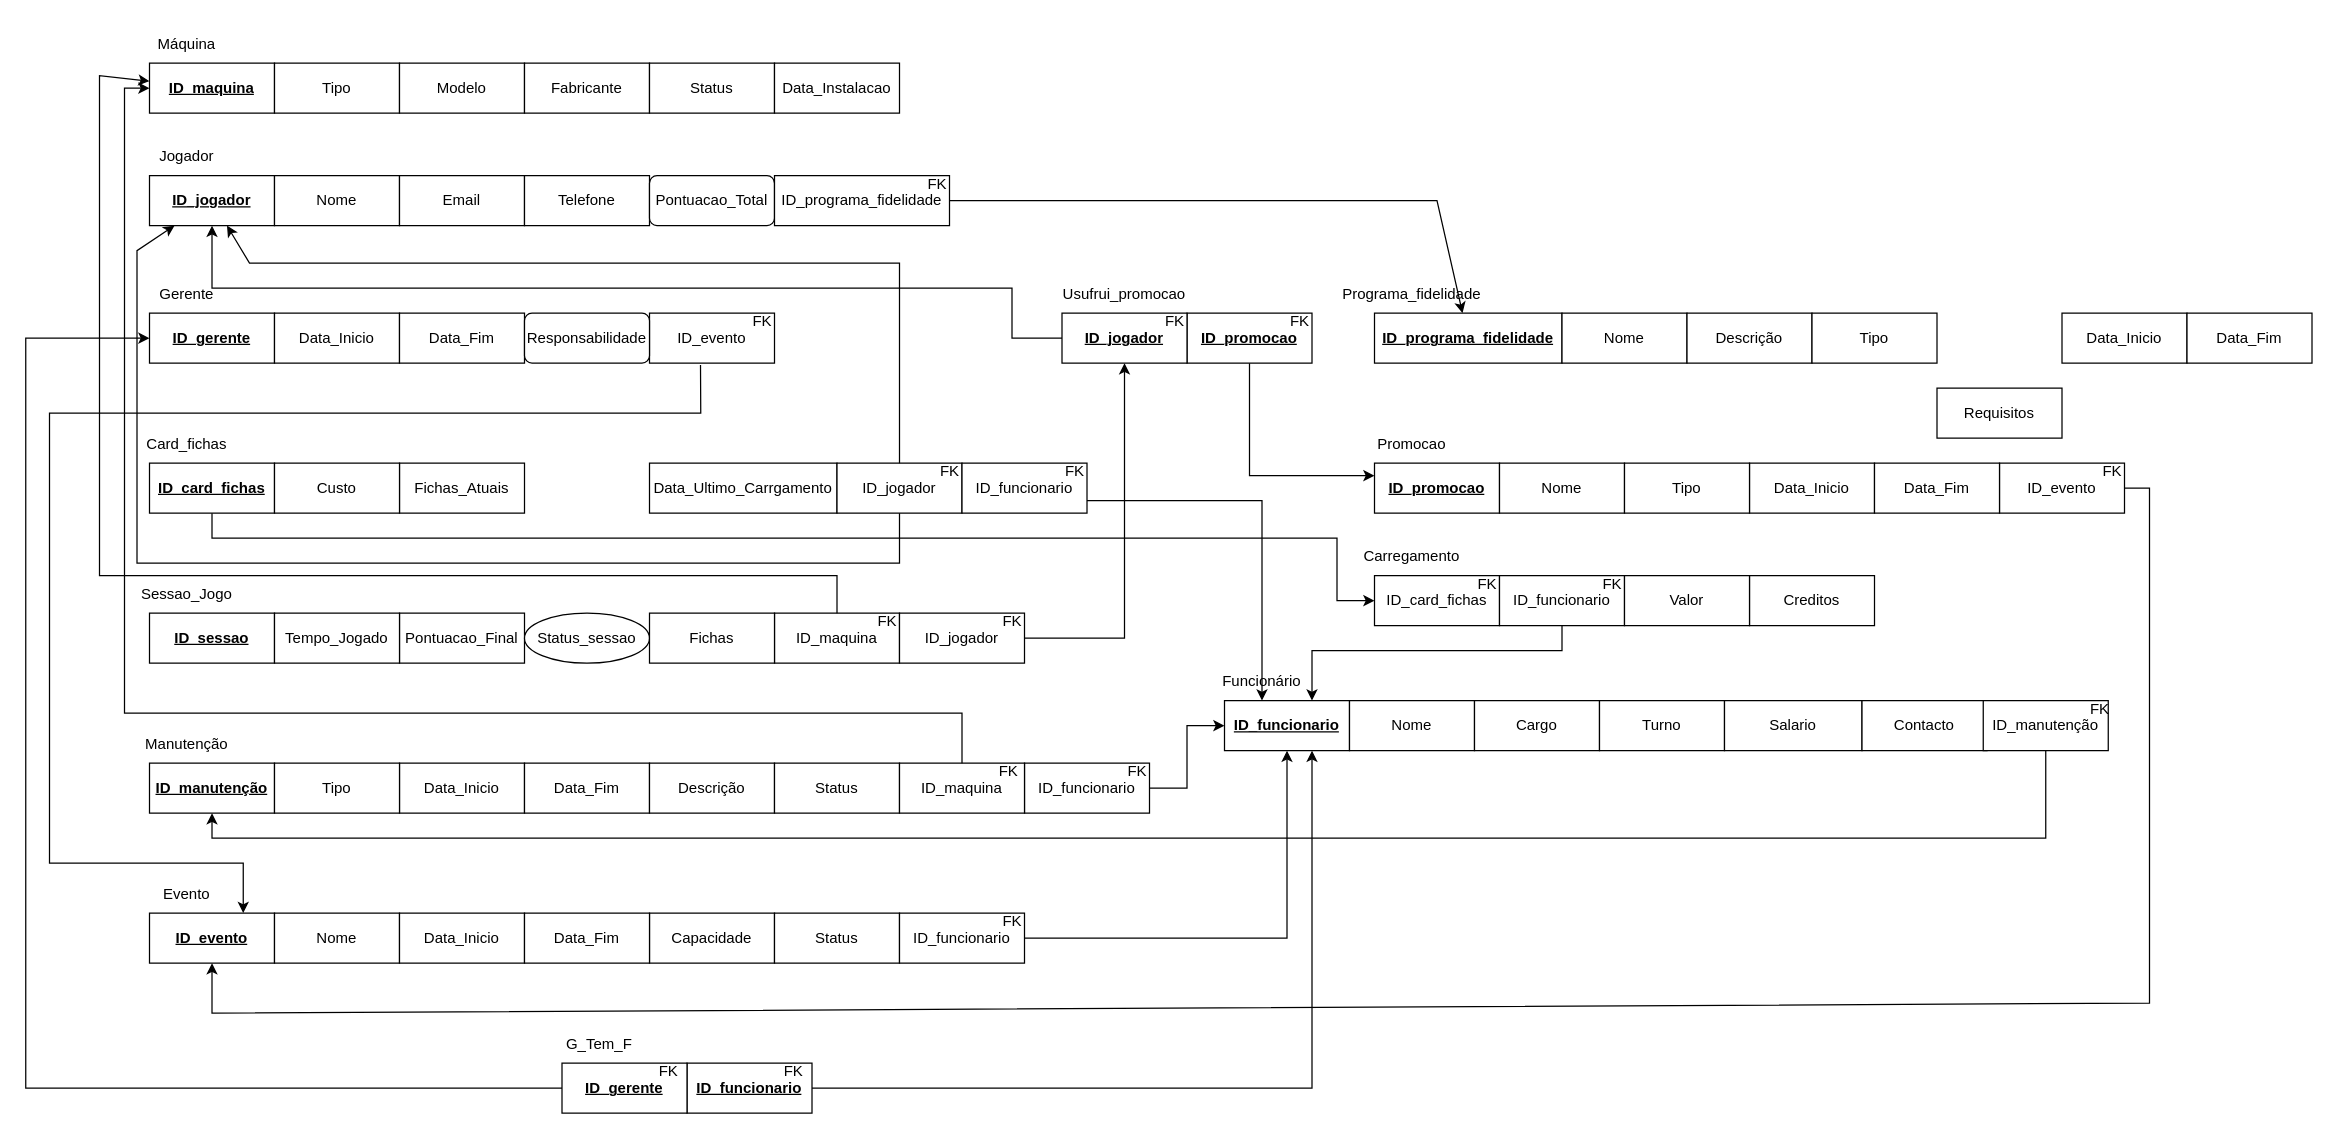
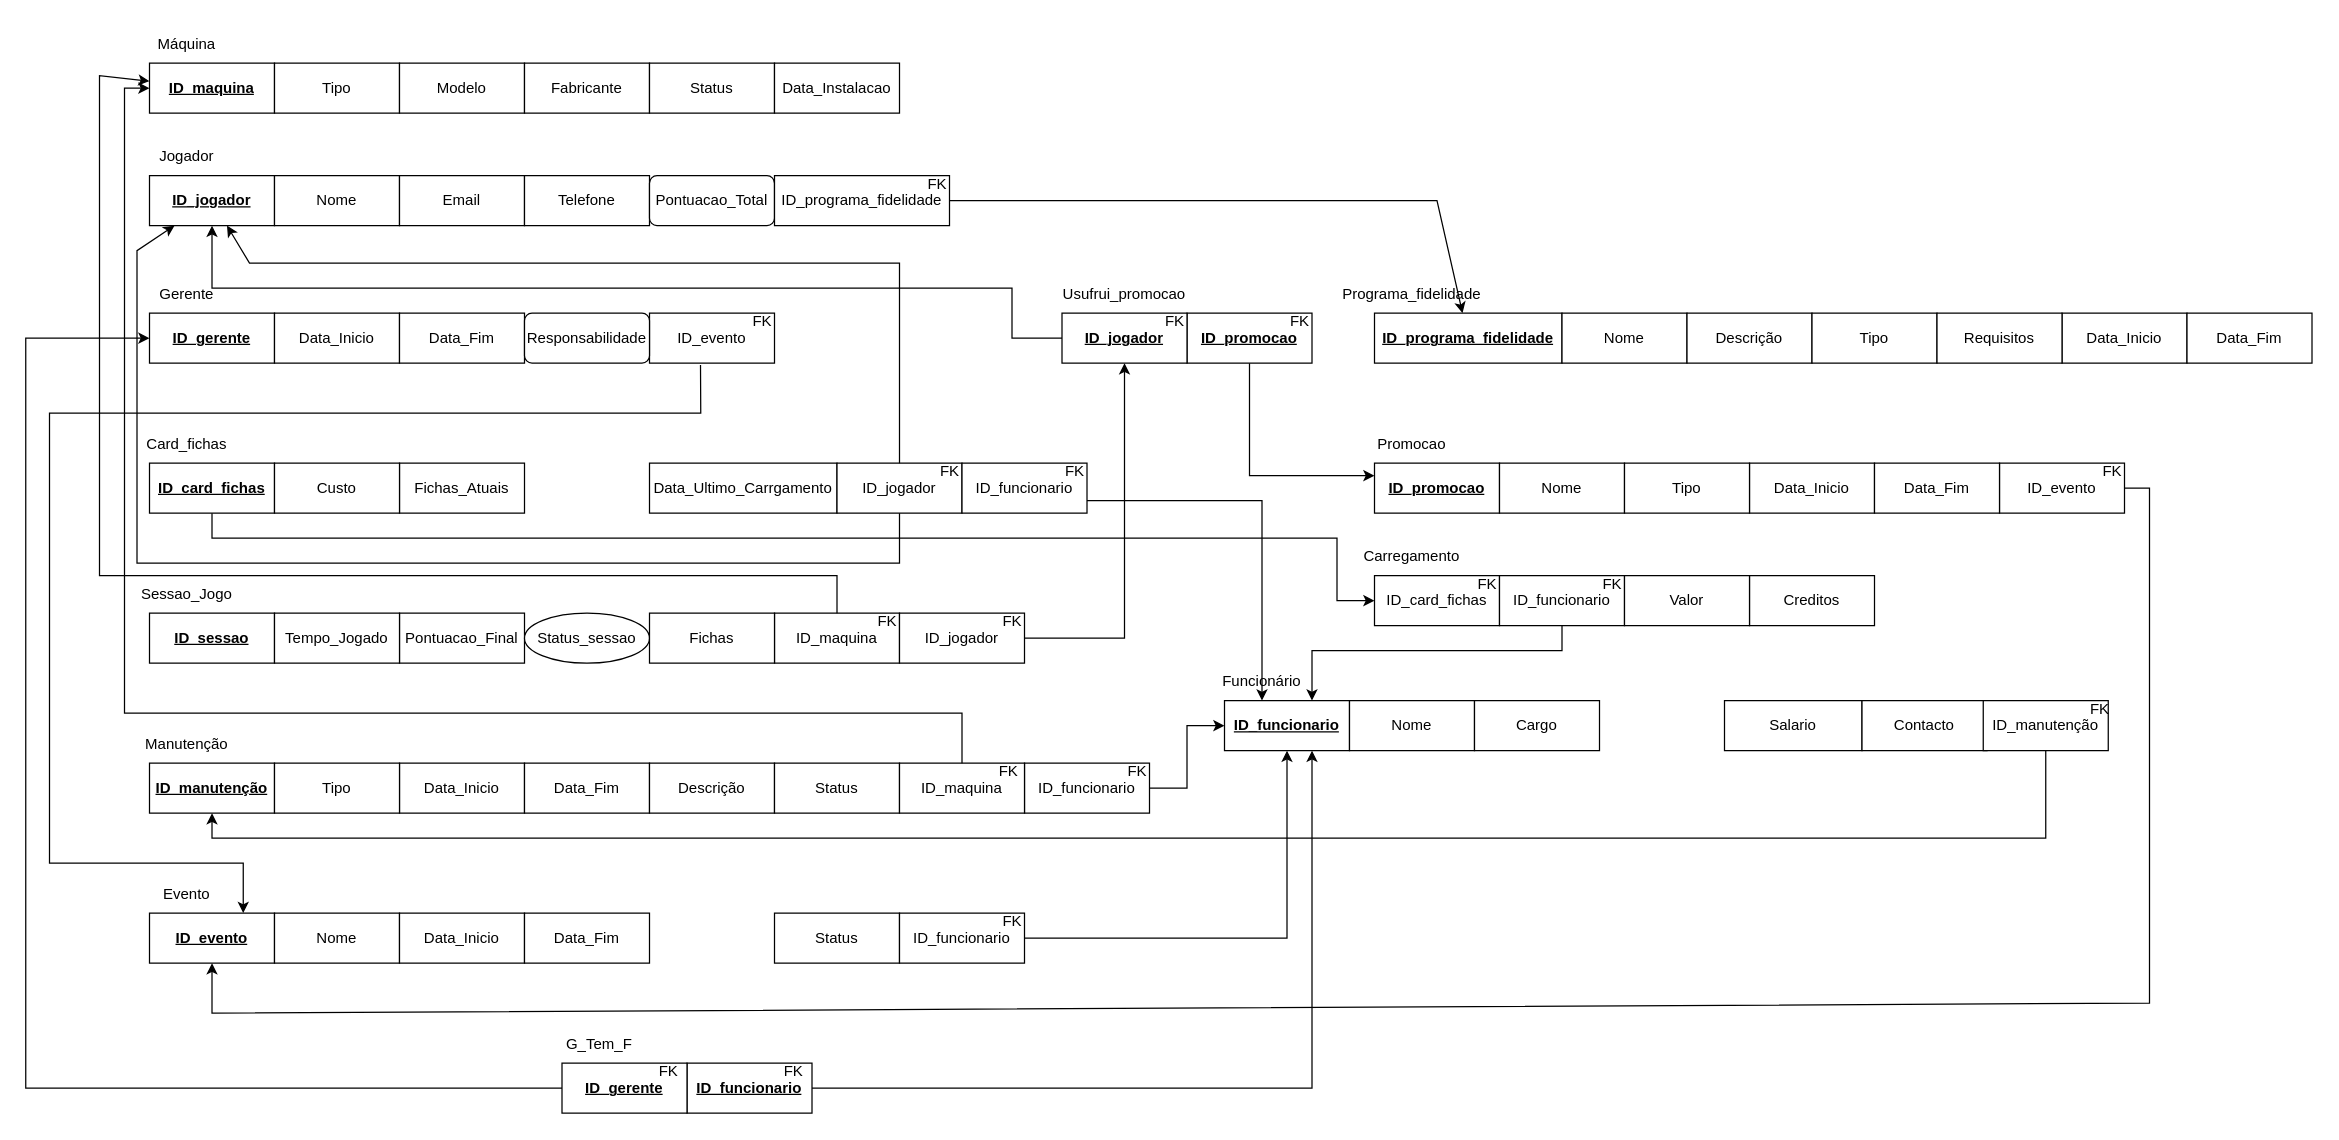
- <mxCell id="83" value="Requisitos" style="rounded=0;whiteSpace=wrap;html=1;" parent="1" vertex="1"><mxGeometry x="1549" y="310" width="100" height="40" as="geometry" /></mxCell>
+ <mxCell id="83" value="Requisitos" style="rounded=0;whiteSpace=wrap;html=1;" parent="1" vertex="1"><mxGeometry x="1549" y="250" width="100" height="40" as="geometry" /></mxCell>
- <mxCell id="26" value="Turno" style="rounded=0;whiteSpace=wrap;html=1;" parent="1" vertex="1"><mxGeometry x="1279" y="560" width="100" height="40" as="geometry" /></mxCell>
- <mxCell id="41" value="Capacidade" style="rounded=0;whiteSpace=wrap;html=1;" parent="1" vertex="1"><mxGeometry x="519" y="730" width="100" height="40" as="geometry" /></mxCell>
